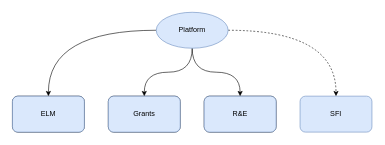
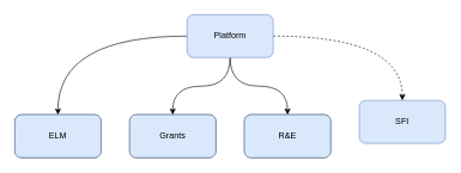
- <mxCell id="13" value="Platform" style="ellipse;whiteSpace=wrap;html=1;fillColor=#dae8fc;strokeColor=#6c8ebf;" vertex="1" parent="1"><mxGeometry x="260" y="20" width="120" height="60" as="geometry" /></mxCell>
+ <mxCell id="13" value="Platform" style="rounded=1;whiteSpace=wrap;html=1;fillColor=#dae8fc;strokeColor=#6c8ebf;" vertex="1" parent="1"><mxGeometry x="260" y="20" width="120" height="60" as="geometry" /></mxCell>
- <mxCell id="5" value="SFI" style="rounded=1;whiteSpace=wrap;html=1;fillColor=#dae8fc;strokeColor=#6c8ebf;" vertex="1" parent="1"><mxGeometry x="500" y="160" width="120" height="60" as="geometry" /></mxCell>
+ <mxCell id="5" value="SFI" style="rounded=1;whiteSpace=wrap;html=1;fillColor=#dae8fc;strokeColor=#6c8ebf;" vertex="1" parent="1"><mxGeometry x="500" y="140" width="120" height="60" as="geometry" /></mxCell>
